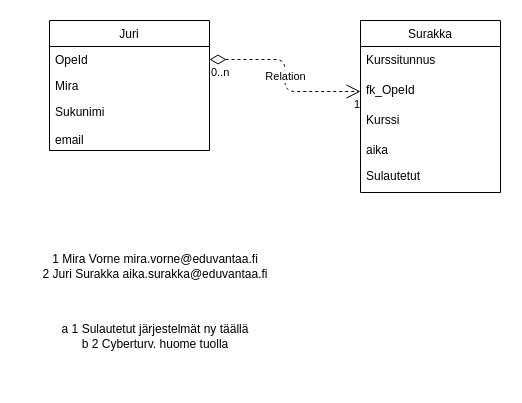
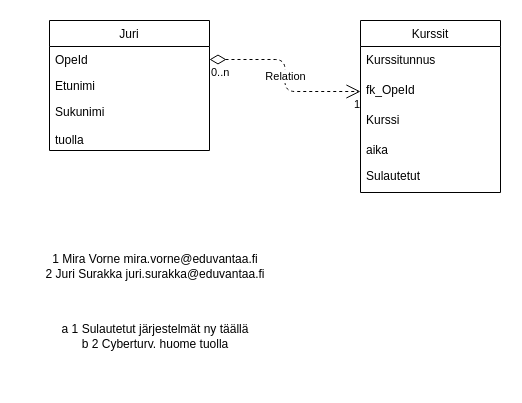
- <mxCell id="9" value="Surakka" style="swimlane;fontStyle=0;childLayout=stackLayout;horizontal=1;startSize=26;fillColor=none;horizontalStack=0;resizeParent=1;resizeParentMax=0;resizeLast=0;collapsible=1;marginBottom=0;" vertex="1" parent="1"><mxGeometry x="360" y="20" width="140" height="172" as="geometry" /></mxCell>
+ <mxCell id="9" value="Kurssit" style="swimlane;fontStyle=0;childLayout=stackLayout;horizontal=1;startSize=26;fillColor=none;horizontalStack=0;resizeParent=1;resizeParentMax=0;resizeLast=0;collapsible=1;marginBottom=0;" vertex="1" parent="1"><mxGeometry x="360" y="20" width="140" height="172" as="geometry" /></mxCell>
- <mxCell id="4" value="Mira" style="text;strokeColor=none;fillColor=none;align=left;verticalAlign=top;spacingLeft=4;spacingRight=4;overflow=hidden;rotatable=0;points=[[0,0.5],[1,0.5]];portConstraint=eastwest;" vertex="1" parent="2"><mxGeometry y="52" width="160" height="26" as="geometry" /></mxCell>
+ <mxCell id="4" value="Etunimi" style="text;strokeColor=none;fillColor=none;align=left;verticalAlign=top;spacingLeft=4;spacingRight=4;overflow=hidden;rotatable=0;points=[[0,0.5],[1,0.5]];portConstraint=eastwest;" vertex="1" parent="2"><mxGeometry y="52" width="160" height="26" as="geometry" /></mxCell>
- <mxCell id="5" value="Sukunimi&#10;&#10;email" style="text;strokeColor=none;fillColor=none;align=left;verticalAlign=top;spacingLeft=4;spacingRight=4;overflow=hidden;rotatable=0;points=[[0,0.5],[1,0.5]];portConstraint=eastwest;" vertex="1" parent="2"><mxGeometry y="78" width="160" height="52" as="geometry" /></mxCell>
+ <mxCell id="5" value="Sukunimi&#10;&#10;tuolla" style="text;strokeColor=none;fillColor=none;align=left;verticalAlign=top;spacingLeft=4;spacingRight=4;overflow=hidden;rotatable=0;points=[[0,0.5],[1,0.5]];portConstraint=eastwest;" vertex="1" parent="2"><mxGeometry y="78" width="160" height="52" as="geometry" /></mxCell>
- <mxCell id="15" value="1 Mira Vorne mira.vorne@eduvantaa.fi&lt;br&gt;2 Juri Surakka aika.surakka@eduvantaa.fi" style="text;html=1;strokeColor=none;fillColor=none;align=center;verticalAlign=middle;whiteSpace=wrap;rounded=0;" vertex="1" parent="1"><mxGeometry x="20" y="211" width="270" height="110" as="geometry" /></mxCell>
+ <mxCell id="15" value="1 Mira Vorne mira.vorne@eduvantaa.fi&lt;br&gt;2 Juri Surakka juri.surakka@eduvantaa.fi" style="text;html=1;strokeColor=none;fillColor=none;align=center;verticalAlign=middle;whiteSpace=wrap;rounded=0;" vertex="1" parent="1"><mxGeometry x="20" y="211" width="270" height="110" as="geometry" /></mxCell>
